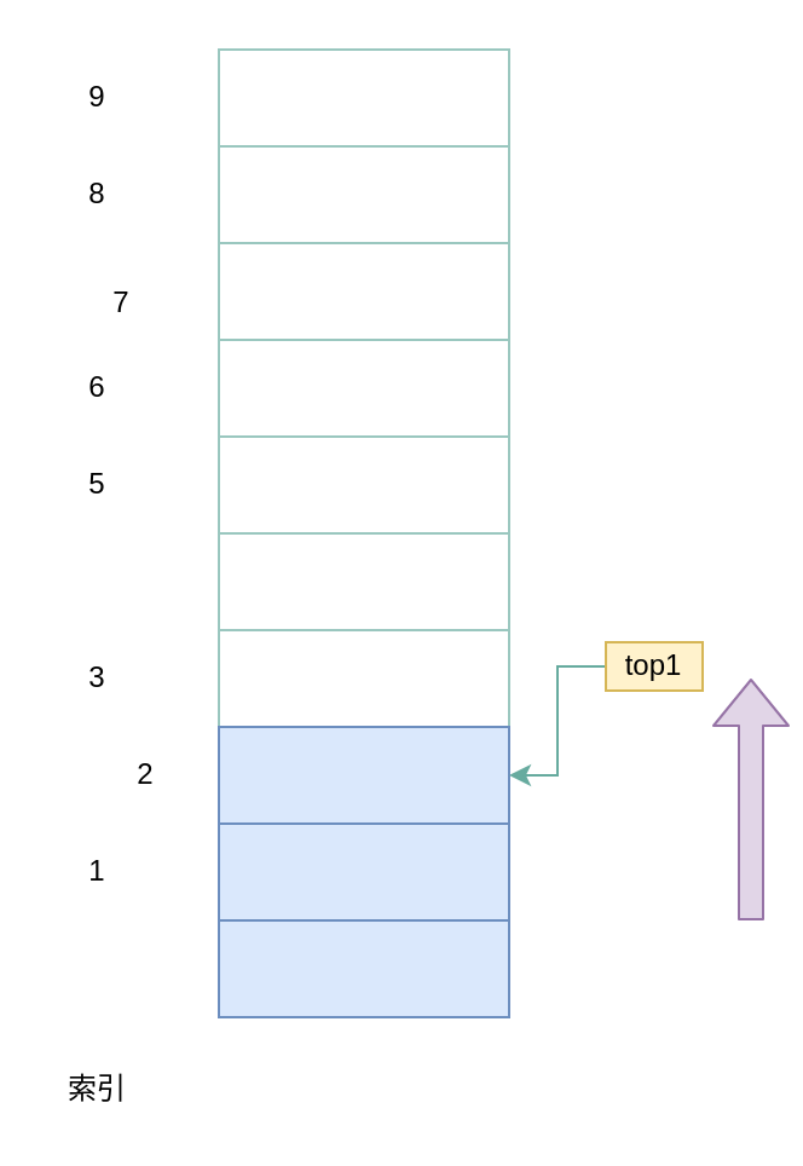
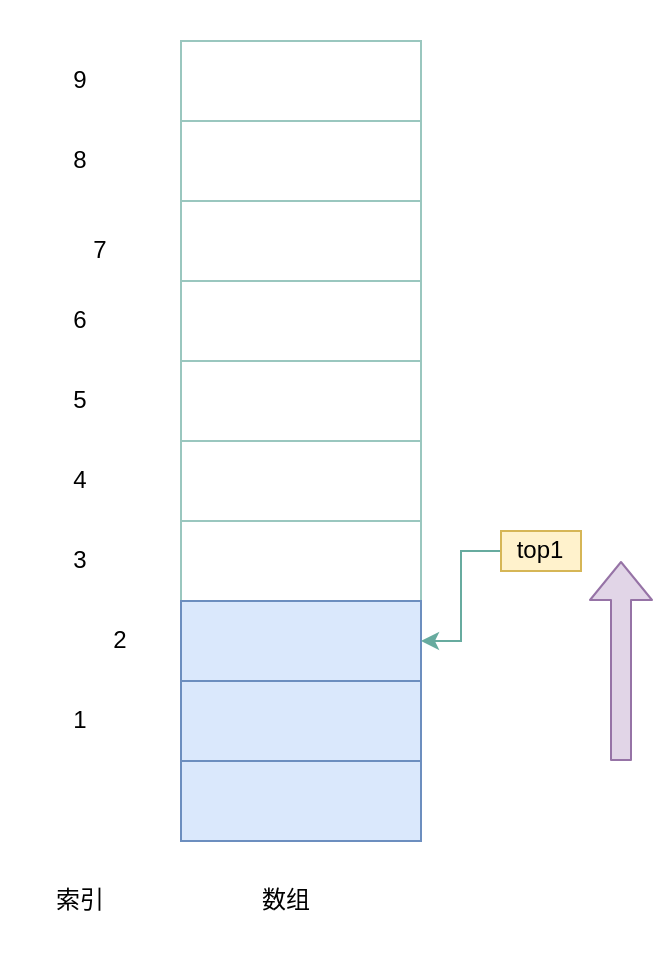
+ <mxCell id="13" value="4" style="text;html=1;strokeColor=none;fillColor=none;align=center;verticalAlign=middle;whiteSpace=wrap;rounded=0;" vertex="1" parent="1"><mxGeometry x="20" y="230" width="40" height="20" as="geometry" /></mxCell>
+ <mxCell id="25" value="数组" style="text;html=1;strokeColor=none;fillColor=none;align=center;verticalAlign=middle;whiteSpace=wrap;rounded=0;" vertex="1" parent="1"><mxGeometry x="123" y="440" width="40" height="20" as="geometry" /></mxCell>
